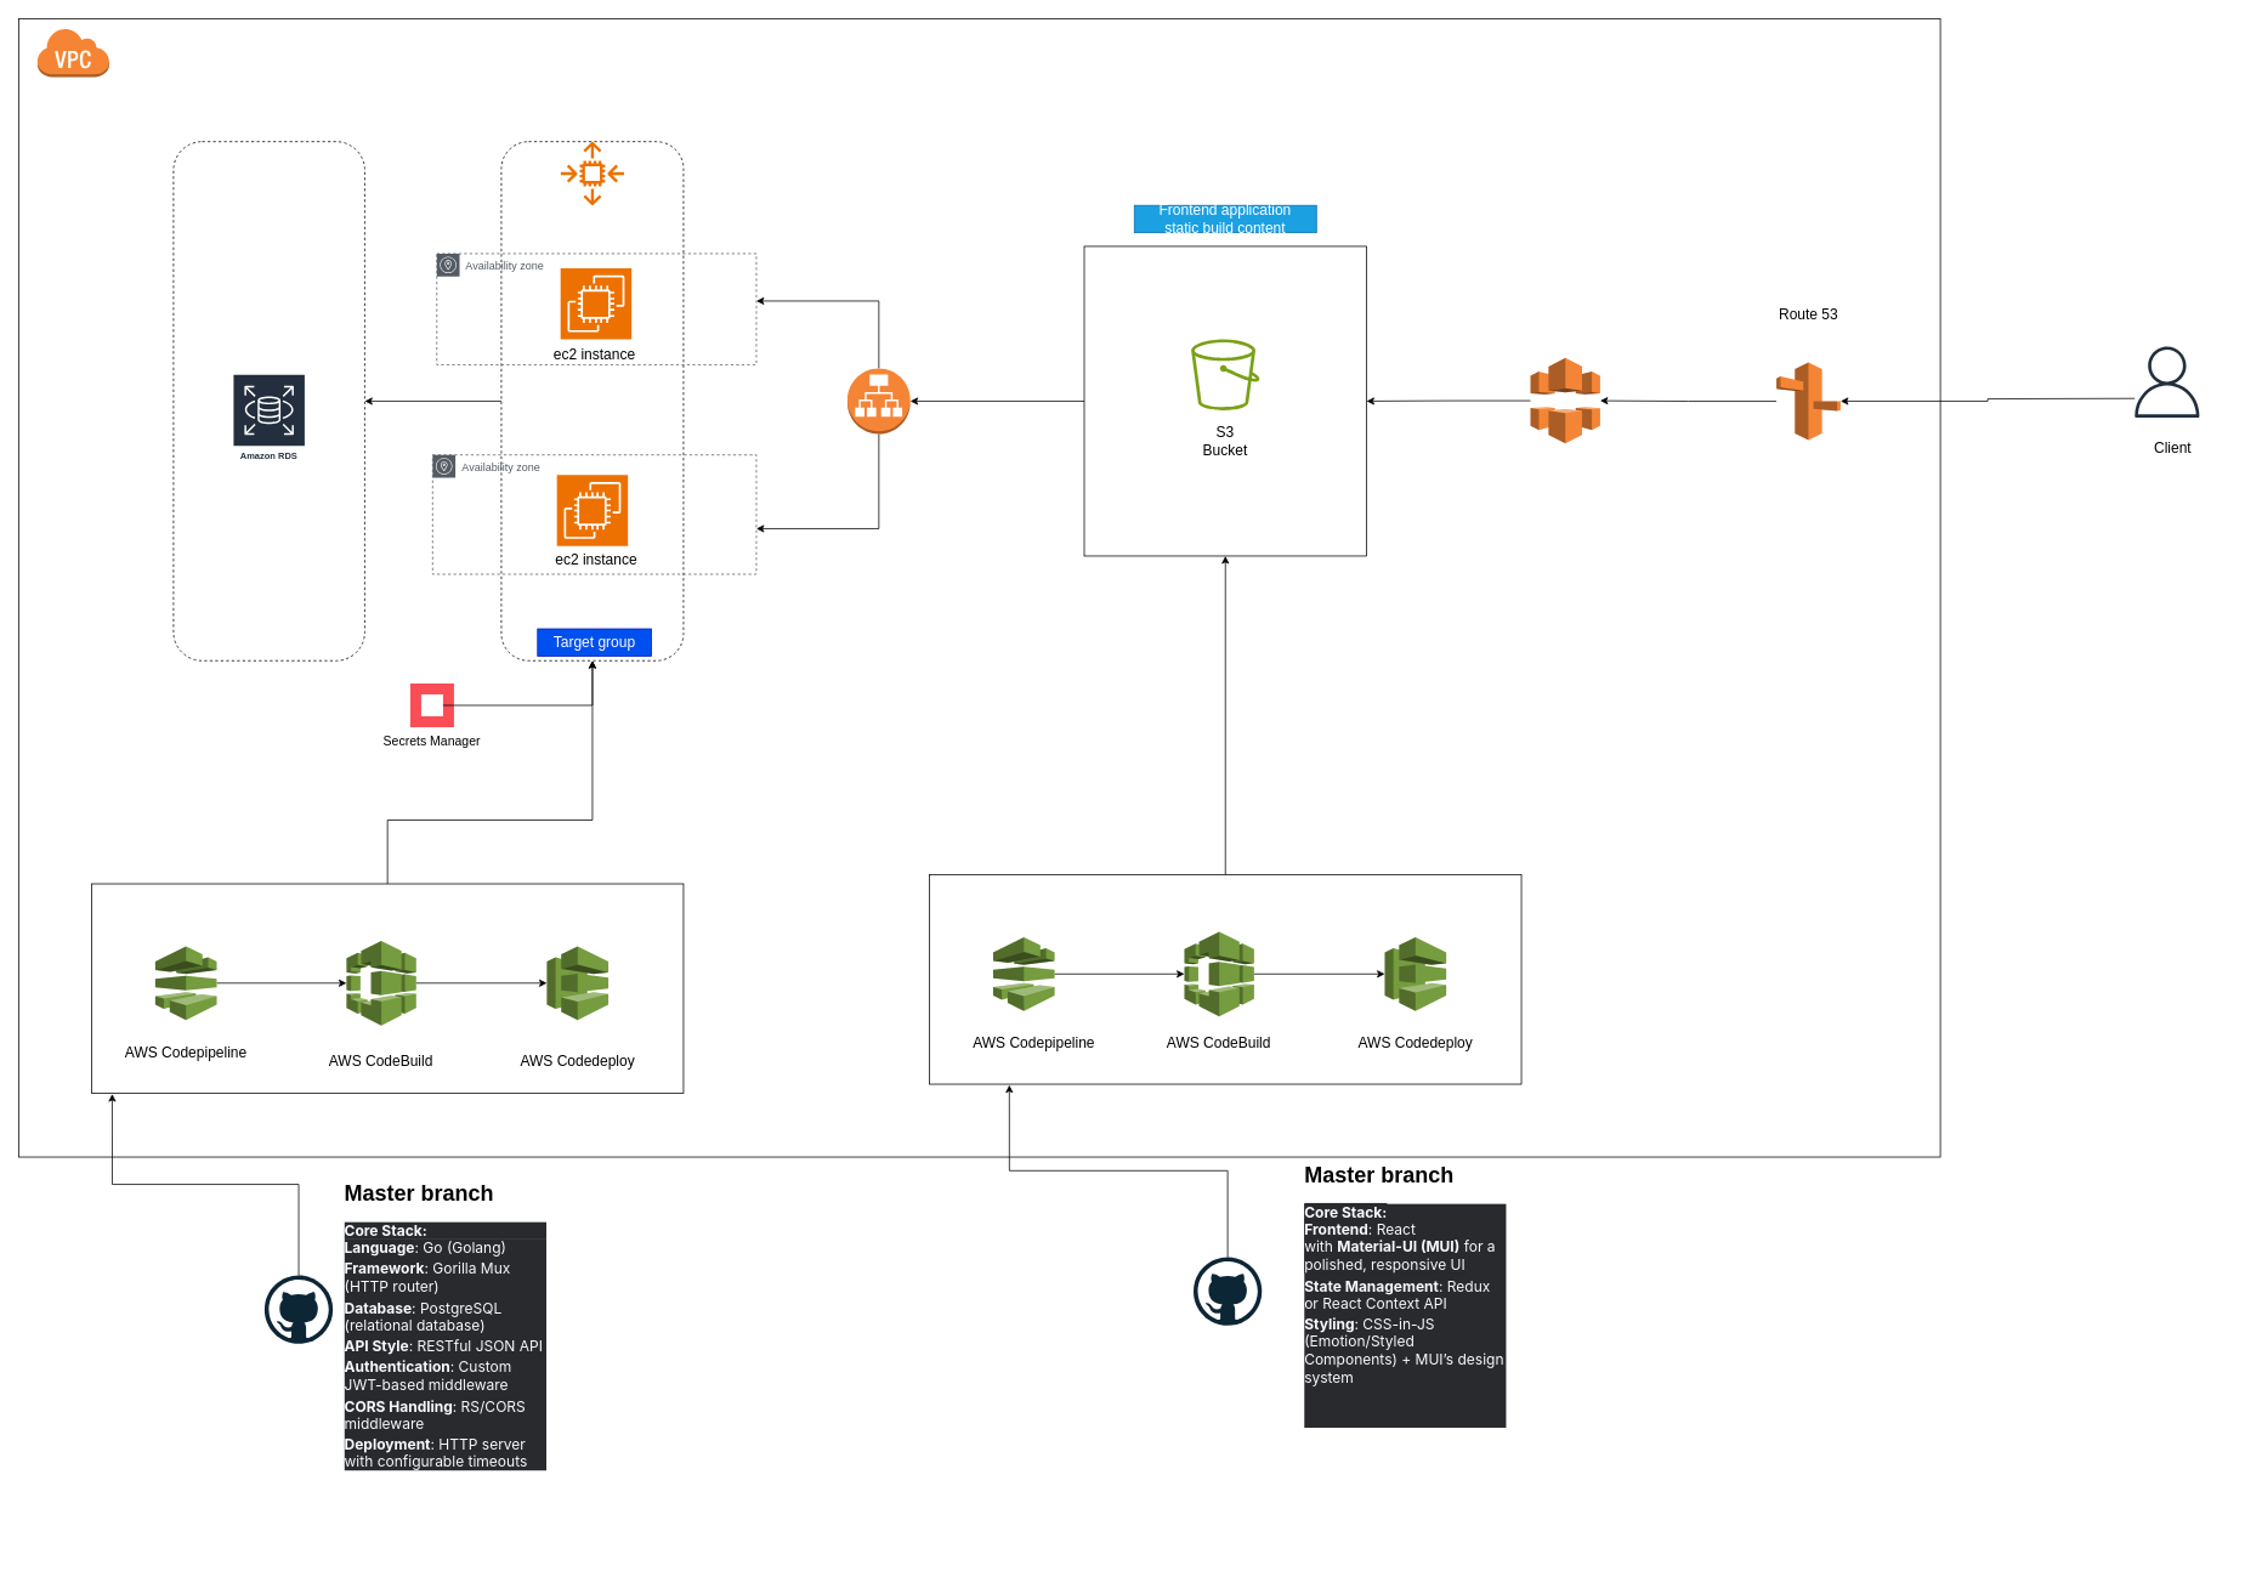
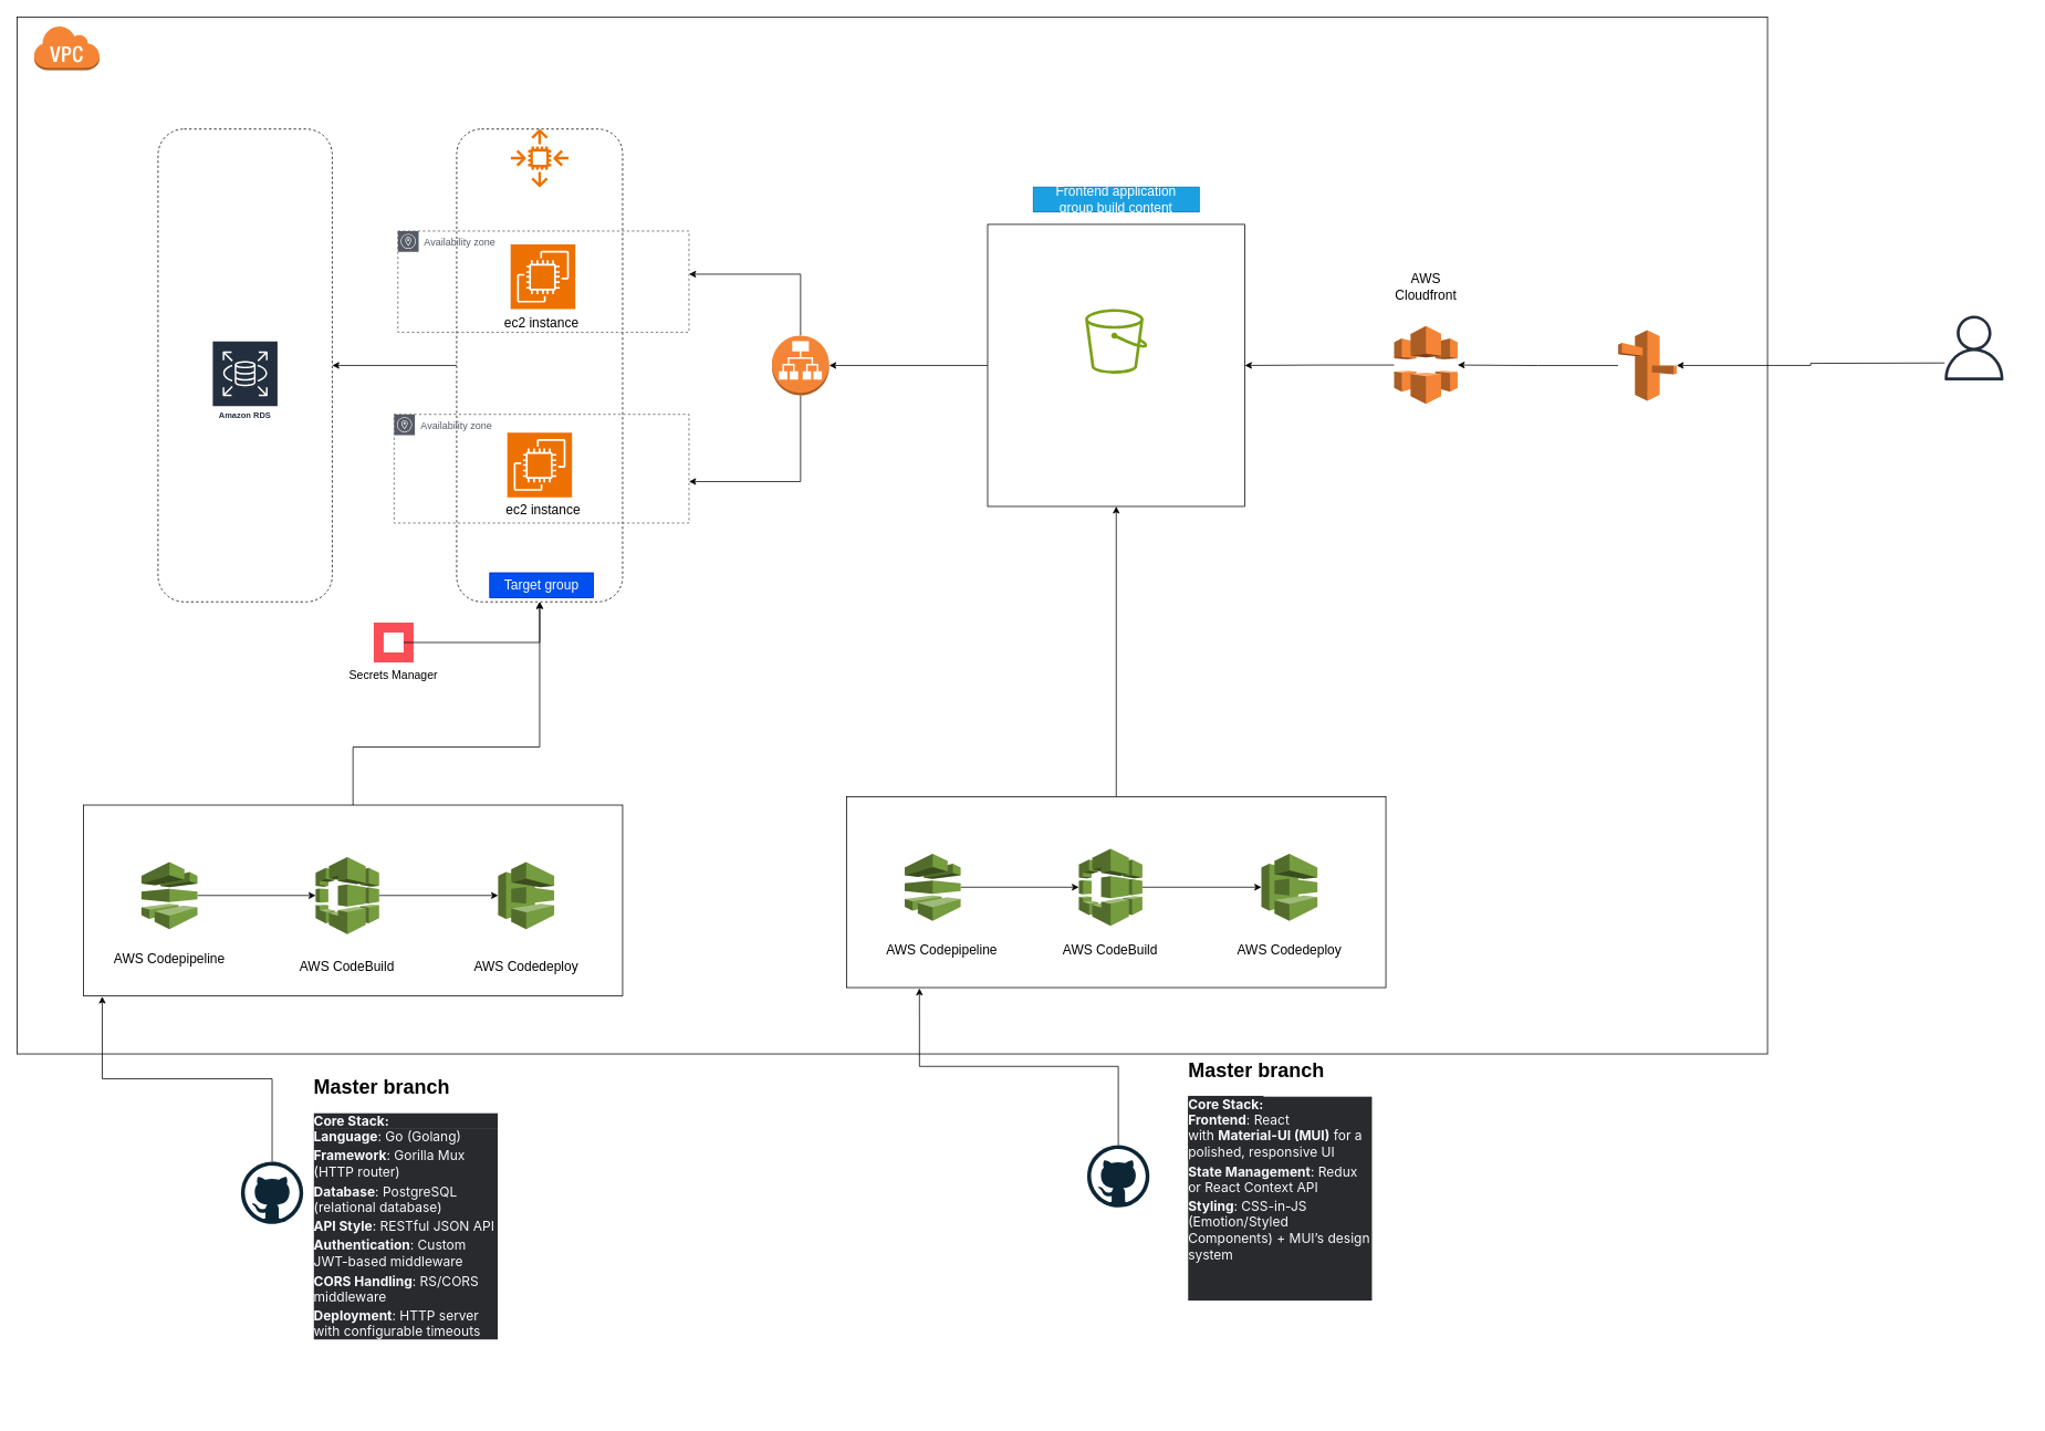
- <mxCell id="60" value="&lt;font style=&quot;font-size: 16px;&quot;&gt;Frontend application&lt;/font&gt;&lt;div&gt;&lt;span style=&quot;font-size: 16px;&quot;&gt;static build content&lt;/span&gt;&lt;/div&gt;" style="text;html=1;align=center;verticalAlign=middle;whiteSpace=wrap;rounded=0;fillColor=#1ba1e2;fontColor=#ffffff;strokeColor=#006EAF;" vertex="1" parent="1"><mxGeometry x="1245" y="225" width="200" height="30" as="geometry" /></mxCell>
+ <mxCell id="60" value="&lt;font style=&quot;font-size: 16px;&quot;&gt;Frontend application&lt;/font&gt;&lt;div&gt;&lt;span style=&quot;font-size: 16px;&quot;&gt;group build content&lt;/span&gt;&lt;/div&gt;" style="text;html=1;align=center;verticalAlign=middle;whiteSpace=wrap;rounded=0;fillColor=#1ba1e2;fontColor=#ffffff;strokeColor=#006EAF;" vertex="1" parent="1"><mxGeometry x="1245" y="225" width="200" height="30" as="geometry" /></mxCell>
+ <mxCell id="38" value="&lt;font style=&quot;font-size: 16px;&quot;&gt;AWS Cloudfront&lt;/font&gt;" style="text;html=1;align=center;verticalAlign=middle;whiteSpace=wrap;rounded=0;" parent="1" vertex="1"><mxGeometry x="1660.87" y="330" width="114.75" height="30" as="geometry" /></mxCell>
- <mxCell id="33" value="&lt;font style=&quot;font-size: 16px;&quot;&gt;Route 53&lt;/font&gt;" style="text;html=1;align=center;verticalAlign=middle;whiteSpace=wrap;rounded=0;" parent="1" vertex="1"><mxGeometry x="1927.88" y="330" width="114.75" height="30" as="geometry" /></mxCell>
- <mxCell id="32" value="&lt;font style=&quot;font-size: 16px;&quot;&gt;S3 Bucket&lt;/font&gt;" style="text;html=1;align=center;verticalAlign=middle;whiteSpace=wrap;rounded=0;" parent="1" vertex="1"><mxGeometry x="1315" y="469" width="60" height="30" as="geometry" /></mxCell>
- <mxCell id="59" value="&lt;font style=&quot;font-size: 16px;&quot;&gt;Client&lt;/font&gt;" style="text;html=1;align=center;verticalAlign=middle;whiteSpace=wrap;rounded=0;" vertex="1" parent="1"><mxGeometry x="2328" y="476" width="114.75" height="30" as="geometry" /></mxCell>
